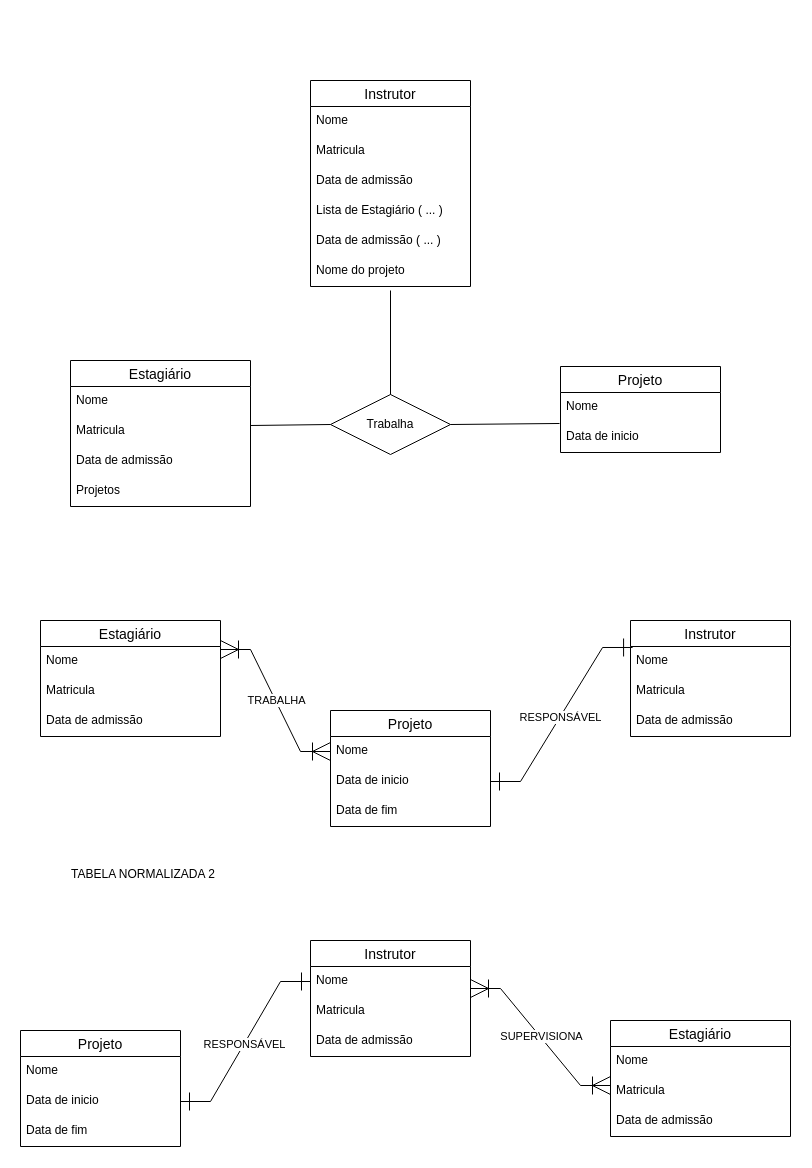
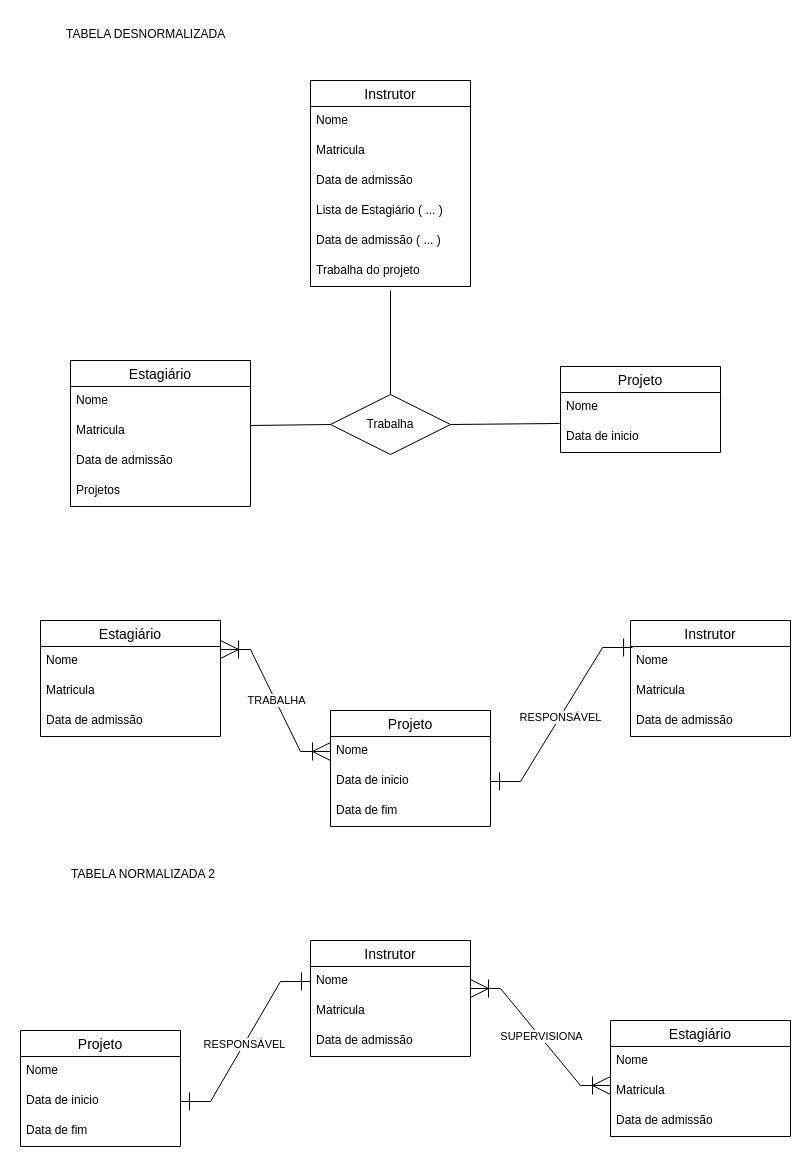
+ <mxCell id="53" value="TABELA DESNORMALIZADA" style="text;strokeColor=none;fillColor=none;spacingLeft=4;spacingRight=4;overflow=hidden;rotatable=0;points=[[0,0.5],[1,0.5]];portConstraint=eastwest;fontSize=12;whiteSpace=wrap;html=1;strokeWidth=0;" vertex="1" parent="1"><mxGeometry x="60" y="20" width="300" height="30" as="geometry" /></mxCell>
- <mxCell id="13" value="Nome do projeto" style="text;strokeColor=none;fillColor=none;spacingLeft=4;spacingRight=4;overflow=hidden;rotatable=0;points=[[0,0.5],[1,0.5]];portConstraint=eastwest;fontSize=12;whiteSpace=wrap;html=1;" vertex="1" parent="7"><mxGeometry y="176" width="160" height="30" as="geometry" /></mxCell>
+ <mxCell id="13" value="Trabalha do projeto" style="text;strokeColor=none;fillColor=none;spacingLeft=4;spacingRight=4;overflow=hidden;rotatable=0;points=[[0,0.5],[1,0.5]];portConstraint=eastwest;fontSize=12;whiteSpace=wrap;html=1;" vertex="1" parent="7"><mxGeometry y="176" width="160" height="30" as="geometry" /></mxCell>
